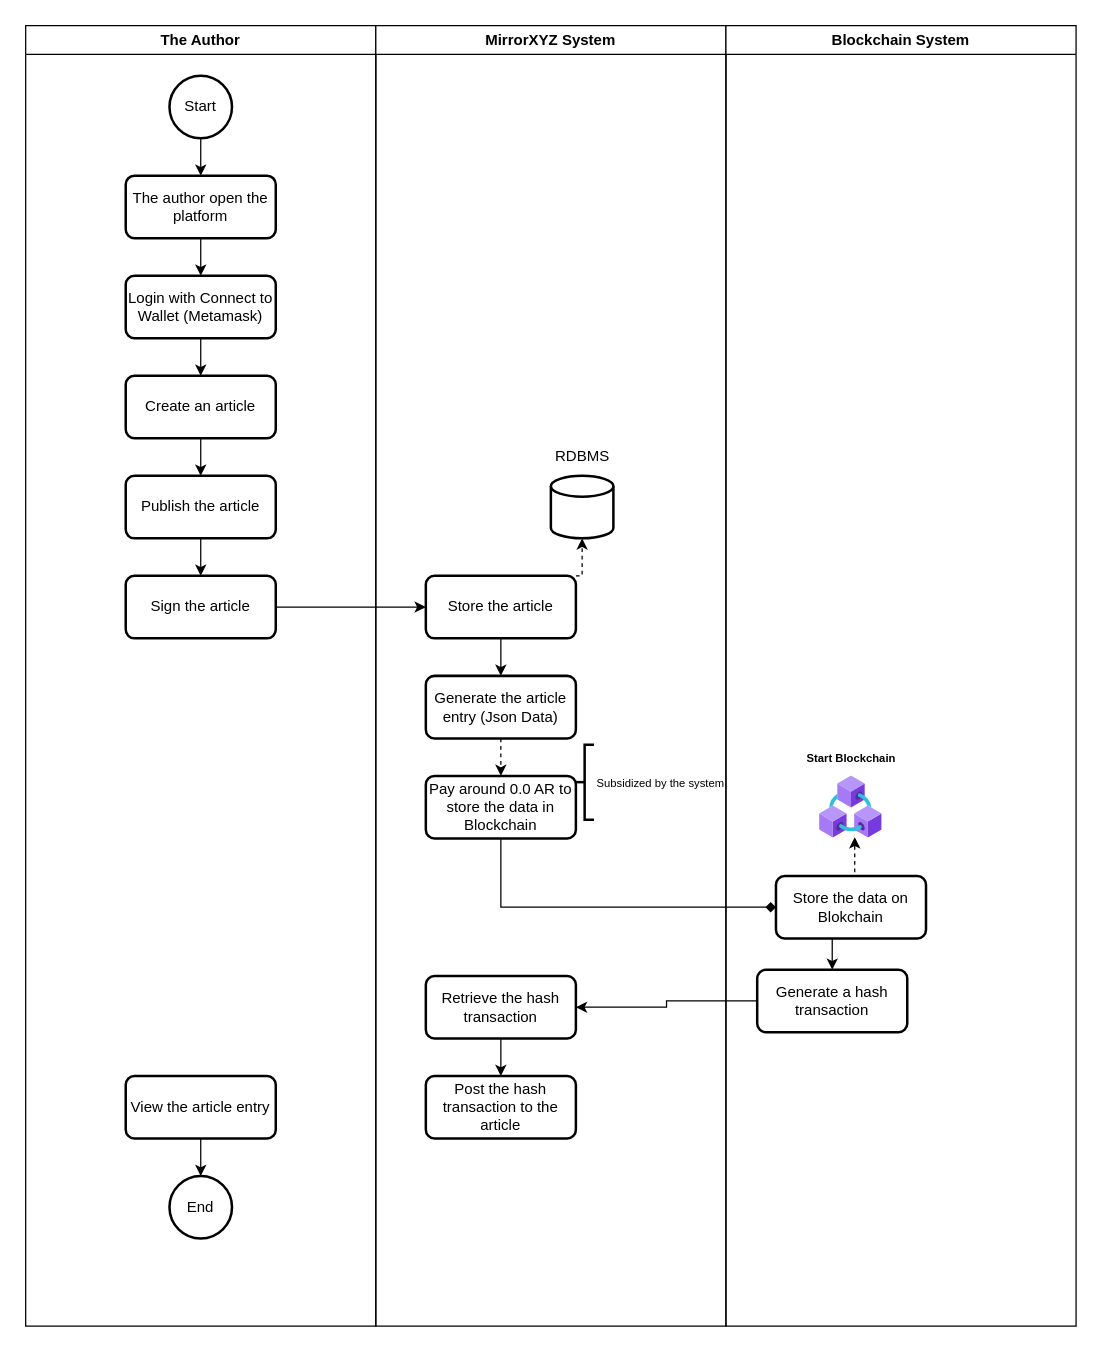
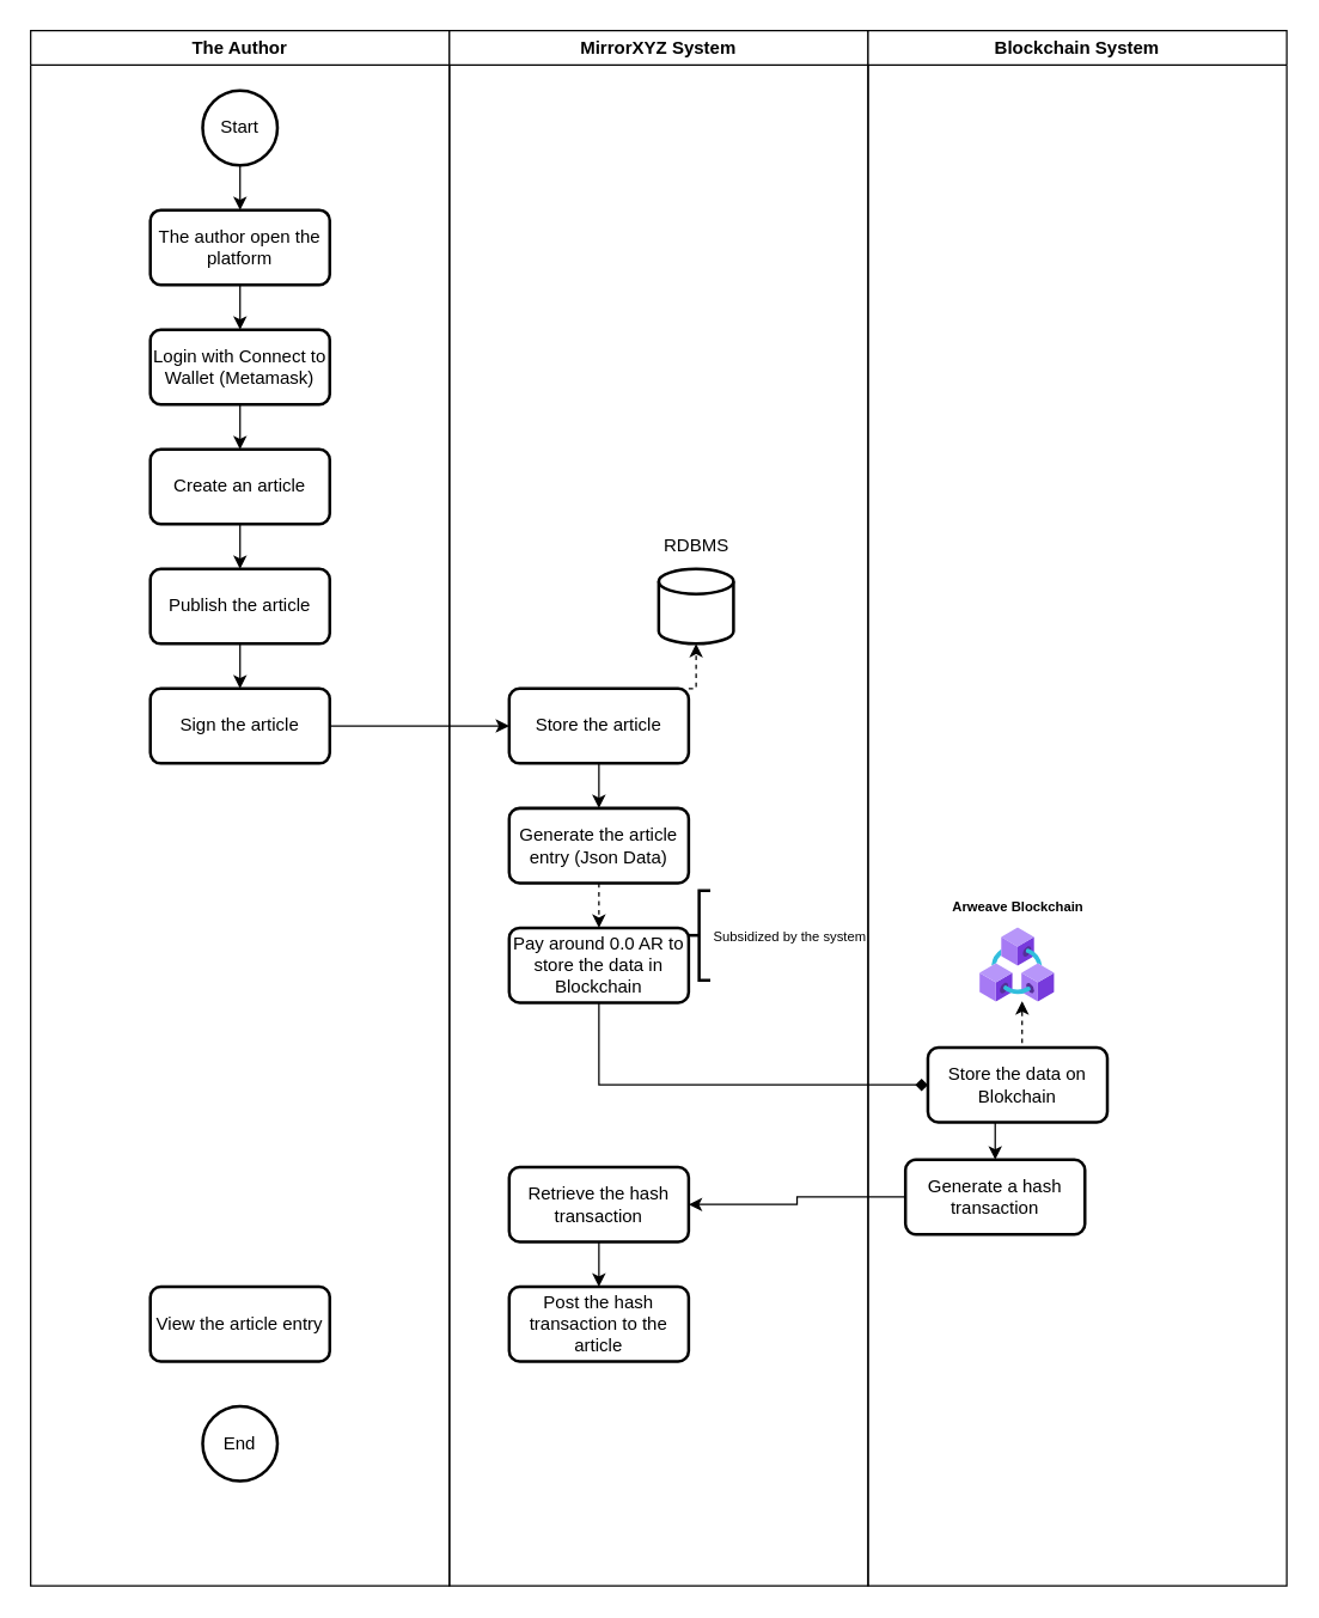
- <mxCell id="35" value="&lt;font style=&quot;font-size: 9px;&quot;&gt;&lt;b&gt;Start Blockchain&lt;/b&gt;&lt;/font&gt;" style="text;html=1;align=center;verticalAlign=middle;resizable=0;points=[];autosize=1;strokeColor=none;fillColor=none;" vertex="1" parent="30"><mxGeometry x="45" y="570" width="110" height="30" as="geometry" /></mxCell>
+ <mxCell id="35" value="&lt;font style=&quot;font-size: 9px;&quot;&gt;&lt;b&gt;Arweave Blockchain&lt;/b&gt;&lt;/font&gt;" style="text;html=1;align=center;verticalAlign=middle;resizable=0;points=[];autosize=1;strokeColor=none;fillColor=none;" vertex="1" parent="30"><mxGeometry x="45" y="570" width="110" height="30" as="geometry" /></mxCell>
- <mxCell id="14" style="edgeStyle=orthogonalEdgeStyle;rounded=0;orthogonalLoop=1;jettySize=auto;html=1;exitX=0.5;exitY=1;exitDx=0;exitDy=0;entryX=0.5;entryY=0;entryDx=0;entryDy=0;entryPerimeter=0;fontSize=9;" edge="1" parent="2" source="15" target="16"><mxGeometry relative="1" as="geometry" /></mxCell>
